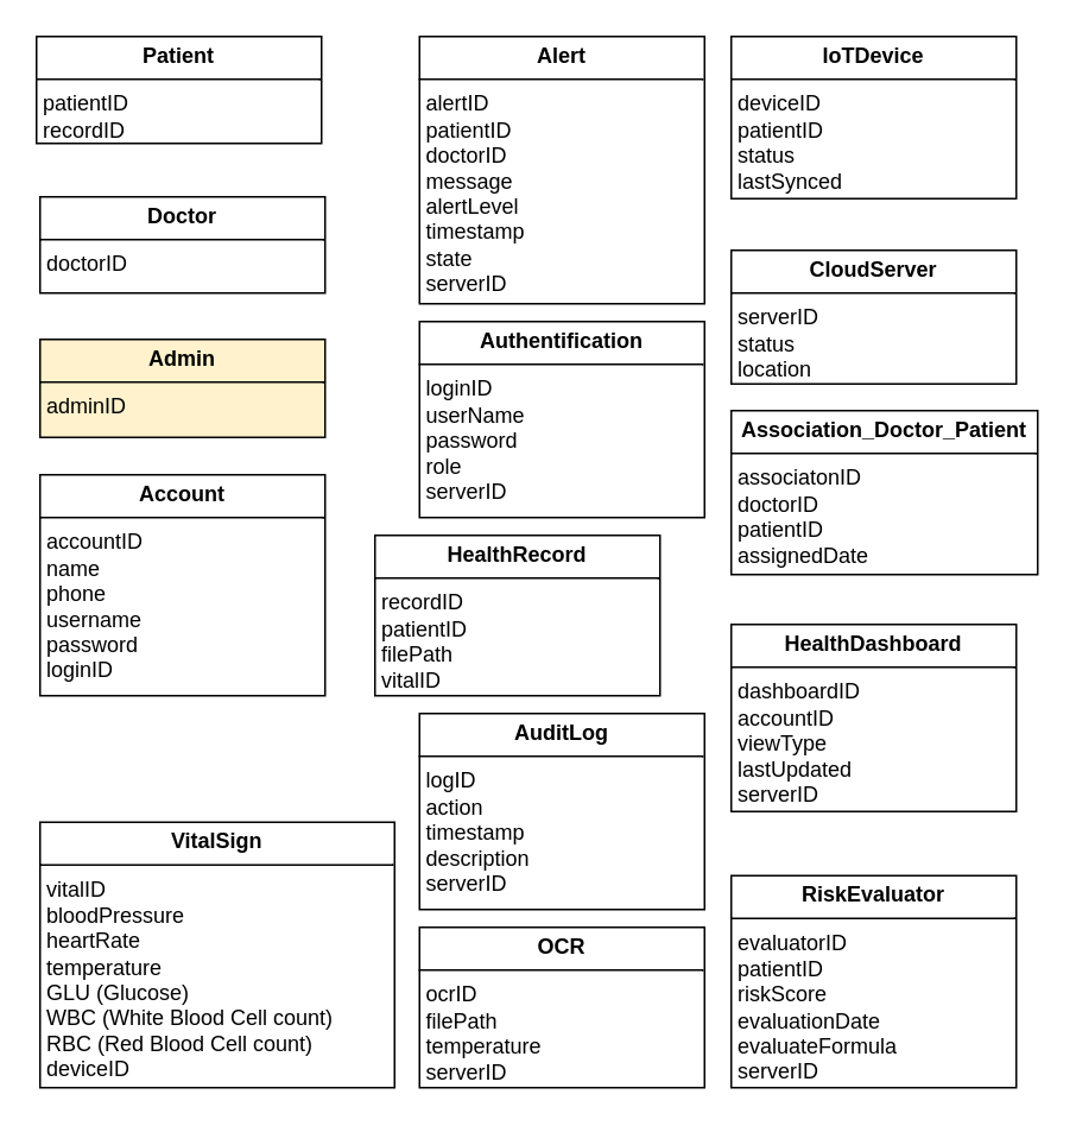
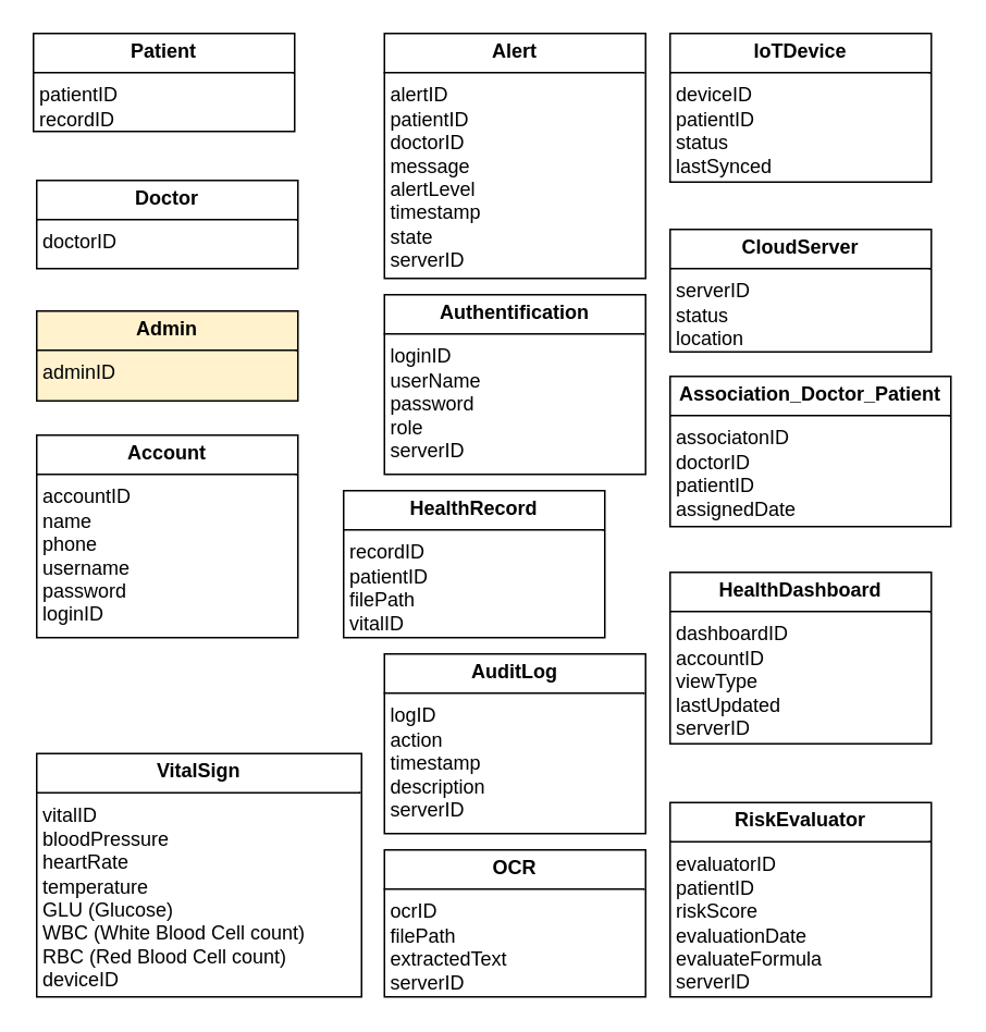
- <mxCell id="15" value="&lt;p style=&quot;margin:0px;margin-top:4px;text-align:center;&quot;&gt;&lt;b&gt;OCR&lt;/b&gt;&lt;/p&gt;&lt;hr size=&quot;1&quot; style=&quot;border-style:solid;&quot;&gt;&lt;p style=&quot;margin:0px;margin-left:4px;&quot;&gt;ocrID&lt;/p&gt;&lt;p style=&quot;margin:0px;margin-left:4px;&quot;&gt;filePath&lt;/p&gt;&lt;p style=&quot;margin:0px;margin-left:4px;&quot;&gt;temperature&lt;/p&gt;&lt;p style=&quot;margin:0px;margin-left:4px;&quot;&gt;serverID&lt;/p&gt;&lt;p style=&quot;margin:0px;margin-left:4px;&quot;&gt;&lt;br&gt;&lt;/p&gt;&lt;p style=&quot;margin:0px;margin-left:4px;&quot;&gt;&lt;br&gt;&lt;/p&gt;&lt;p style=&quot;margin:0px;margin-left:4px;&quot;&gt;&lt;br&gt;&lt;/p&gt;&lt;p style=&quot;margin:0px;margin-left:4px;&quot;&gt;&lt;br&gt;&lt;/p&gt;&lt;p style=&quot;margin:0px;margin-left:4px;&quot;&gt;&lt;br&gt;&lt;/p&gt;" style="verticalAlign=top;align=left;overflow=fill;html=1;whiteSpace=wrap;" parent="1" vertex="1"><mxGeometry x="235" y="520" width="160" height="90" as="geometry" /></mxCell>
+ <mxCell id="15" value="&lt;p style=&quot;margin:0px;margin-top:4px;text-align:center;&quot;&gt;&lt;b&gt;OCR&lt;/b&gt;&lt;/p&gt;&lt;hr size=&quot;1&quot; style=&quot;border-style:solid;&quot;&gt;&lt;p style=&quot;margin:0px;margin-left:4px;&quot;&gt;ocrID&lt;/p&gt;&lt;p style=&quot;margin:0px;margin-left:4px;&quot;&gt;filePath&lt;/p&gt;&lt;p style=&quot;margin:0px;margin-left:4px;&quot;&gt;extractedText&lt;/p&gt;&lt;p style=&quot;margin:0px;margin-left:4px;&quot;&gt;serverID&lt;/p&gt;&lt;p style=&quot;margin:0px;margin-left:4px;&quot;&gt;&lt;br&gt;&lt;/p&gt;&lt;p style=&quot;margin:0px;margin-left:4px;&quot;&gt;&lt;br&gt;&lt;/p&gt;&lt;p style=&quot;margin:0px;margin-left:4px;&quot;&gt;&lt;br&gt;&lt;/p&gt;&lt;p style=&quot;margin:0px;margin-left:4px;&quot;&gt;&lt;br&gt;&lt;/p&gt;&lt;p style=&quot;margin:0px;margin-left:4px;&quot;&gt;&lt;br&gt;&lt;/p&gt;" style="verticalAlign=top;align=left;overflow=fill;html=1;whiteSpace=wrap;" parent="1" vertex="1"><mxGeometry x="235" y="520" width="160" height="90" as="geometry" /></mxCell>
